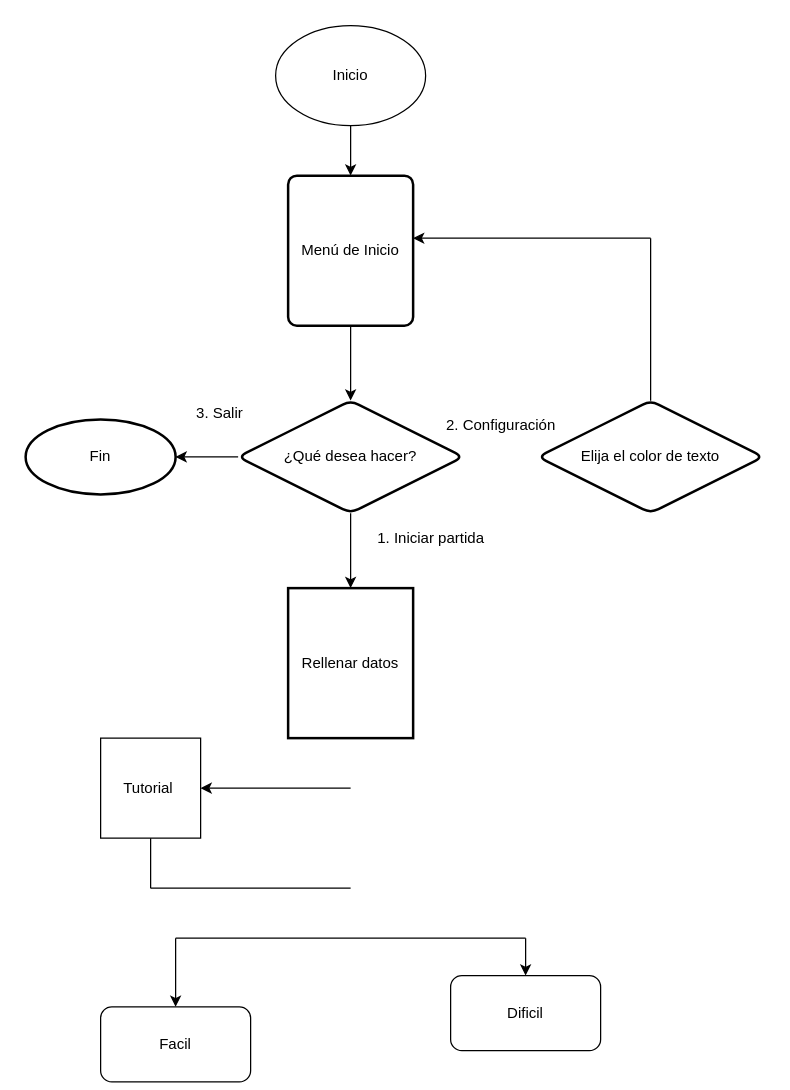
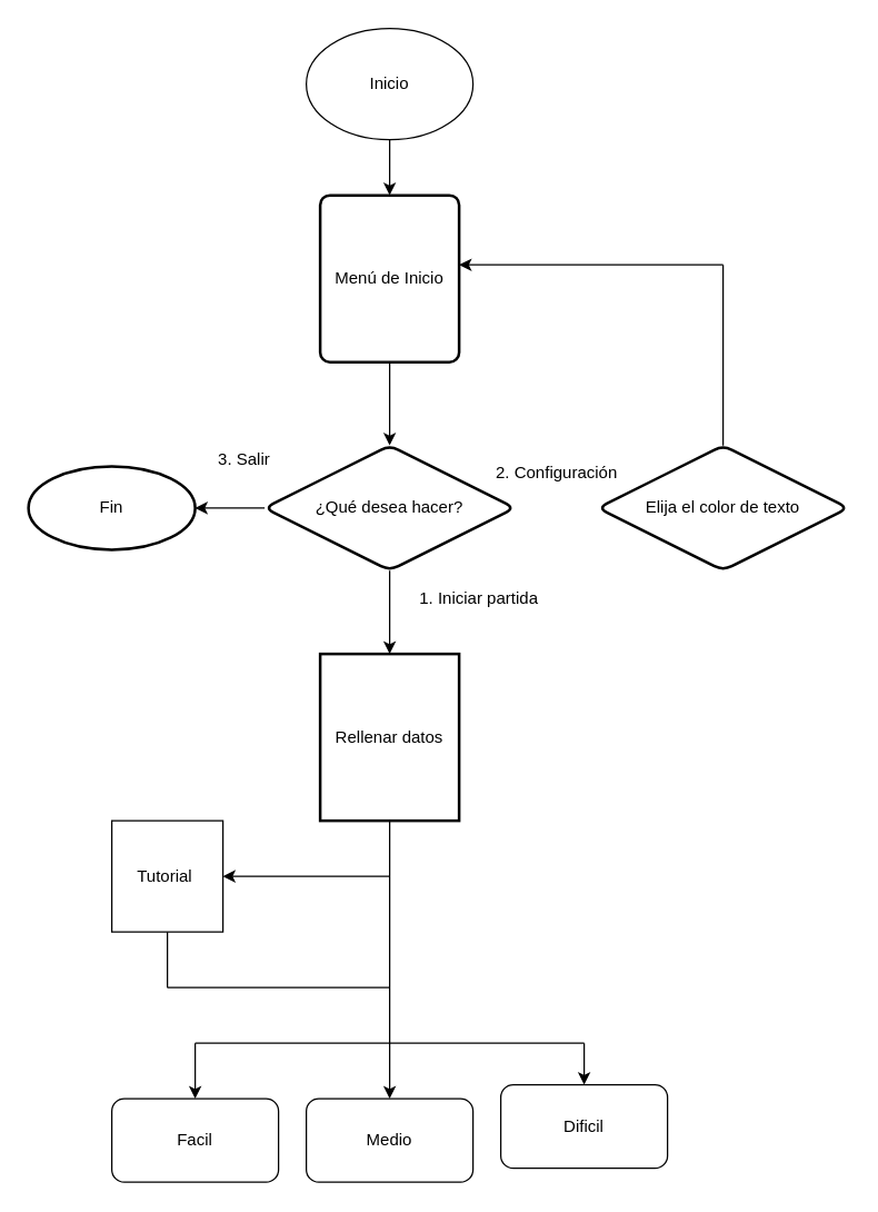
+ <mxCell id="14" style="edgeStyle=orthogonalEdgeStyle;rounded=0;orthogonalLoop=1;jettySize=auto;html=1;entryX=0.5;entryY=0;entryDx=0;entryDy=0;" edge="1" parent="1" source="15" target="23"><mxGeometry relative="1" as="geometry"><mxPoint x="280" y="750" as="targetPoint" /></mxGeometry></mxCell>
+ <mxCell id="23" value="Medio" style="rounded=1;whiteSpace=wrap;html=1;" vertex="1" parent="1"><mxGeometry x="220" y="790" width="120" height="60" as="geometry" /></mxCell>
- <mxCell id="22" value="Facil" style="rounded=1;whiteSpace=wrap;html=1;" vertex="1" parent="1"><mxGeometry x="80" y="805" width="120" height="60" as="geometry" /></mxCell>
+ <mxCell id="22" value="Facil" style="rounded=1;whiteSpace=wrap;html=1;" vertex="1" parent="1"><mxGeometry x="80" y="790" width="120" height="60" as="geometry" /></mxCell>
